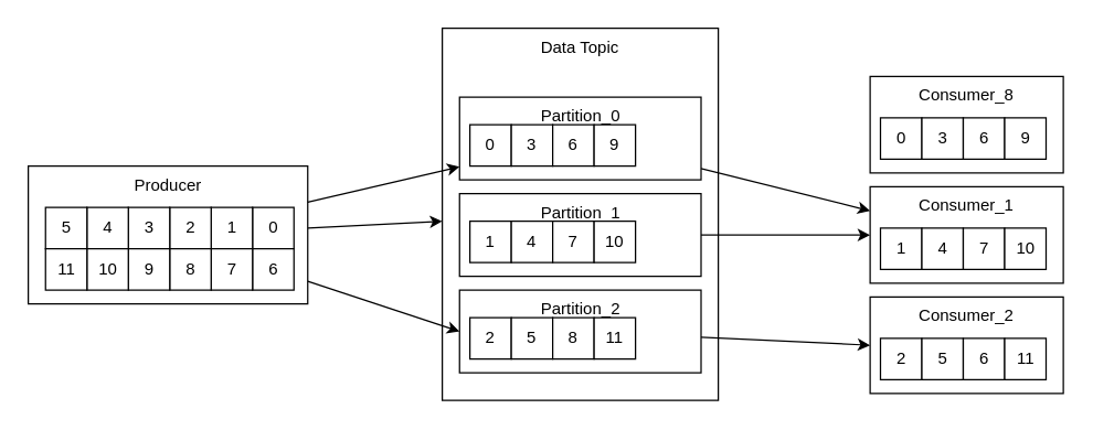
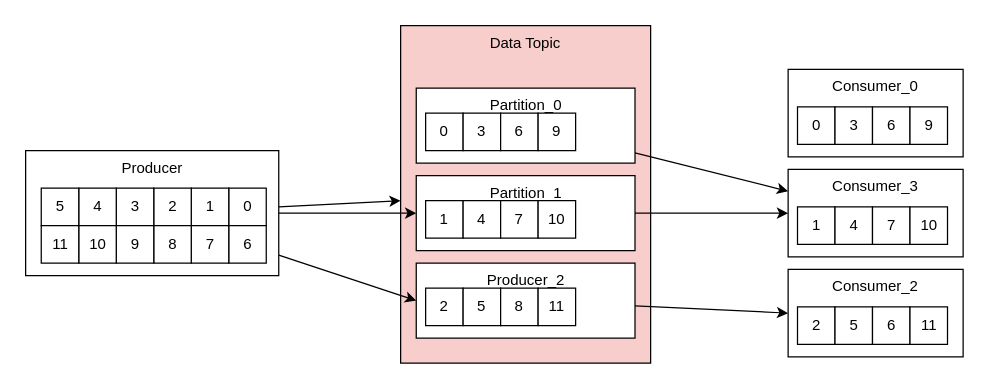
- <mxCell id="2" value="Data Topic" style="rounded=0;whiteSpace=wrap;html=1;verticalAlign=top;" parent="1" vertex="1"><mxGeometry x="320" y="20" width="200" height="270" as="geometry" /></mxCell>
+ <mxCell id="2" value="Data Topic" style="rounded=0;whiteSpace=wrap;html=1;verticalAlign=top;fillColor=#f8cecc;" parent="1" vertex="1"><mxGeometry x="320" y="20" width="200" height="270" as="geometry" /></mxCell>
- <mxCell id="37" value="Consumer_8" style="rounded=0;whiteSpace=wrap;html=1;verticalAlign=top;labelPosition=center;verticalLabelPosition=middle;align=center;" vertex="1" parent="1"><mxGeometry x="630" y="55" width="140" height="70" as="geometry" /></mxCell>
+ <mxCell id="37" value="Consumer_0" style="rounded=0;whiteSpace=wrap;html=1;verticalAlign=top;labelPosition=center;verticalLabelPosition=middle;align=center;" vertex="1" parent="1"><mxGeometry x="630" y="55" width="140" height="70" as="geometry" /></mxCell>
- <mxCell id="24" style="rounded=0;orthogonalLoop=1;jettySize=auto;html=1;" edge="1" parent="1" source="5" target="7"><mxGeometry relative="1" as="geometry" /></mxCell>
+ <mxCell id="24" style="rounded=0;orthogonalLoop=1;jettySize=auto;html=1;" edge="1" parent="1" source="5" target="9"><mxGeometry relative="1" as="geometry" /></mxCell>
- <mxCell id="42" value="Consumer_1" style="rounded=0;whiteSpace=wrap;html=1;verticalAlign=top;labelPosition=center;verticalLabelPosition=middle;align=center;" vertex="1" parent="1"><mxGeometry x="630" y="135" width="140" height="70" as="geometry" /></mxCell>
+ <mxCell id="42" value="Consumer_3" style="rounded=0;whiteSpace=wrap;html=1;verticalAlign=top;labelPosition=center;verticalLabelPosition=middle;align=center;" vertex="1" parent="1"><mxGeometry x="630" y="135" width="140" height="70" as="geometry" /></mxCell>
- <mxCell id="11" value="Partition_2" style="rounded=0;whiteSpace=wrap;html=1;verticalAlign=top;labelPosition=center;verticalLabelPosition=middle;align=center;" vertex="1" parent="1"><mxGeometry x="332.5" y="210" width="175" height="60" as="geometry" /></mxCell>
+ <mxCell id="11" value="Producer_2" style="rounded=0;whiteSpace=wrap;html=1;verticalAlign=top;labelPosition=center;verticalLabelPosition=middle;align=center;" vertex="1" parent="1"><mxGeometry x="332.5" y="210" width="175" height="60" as="geometry" /></mxCell>
